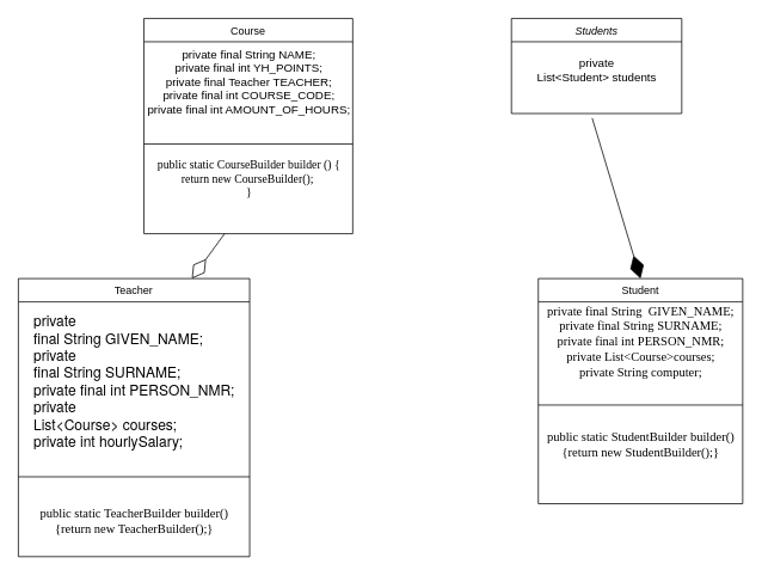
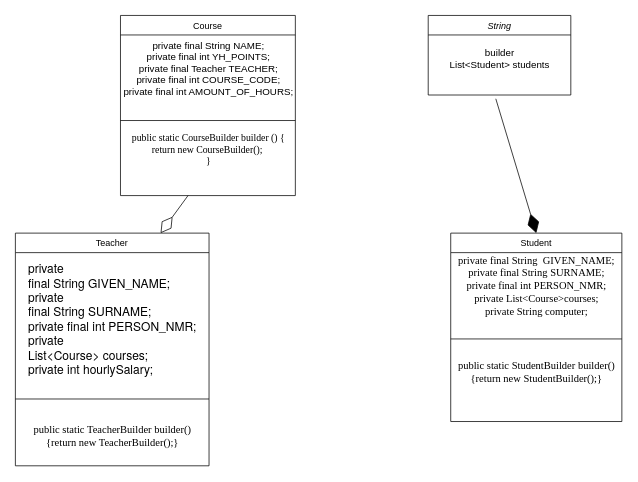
- <mxCell id="2" value="Students" style="swimlane;fontStyle=2;align=center;verticalAlign=top;childLayout=stackLayout;horizontal=1;startSize=26;horizontalStack=0;resizeParent=1;resizeLast=0;collapsible=1;marginBottom=0;rounded=0;shadow=0;strokeWidth=1;" parent="1" vertex="1"><mxGeometry x="570" y="20" width="190" height="106" as="geometry"><mxRectangle x="230" y="140" width="160" height="26" as="alternateBounds" /></mxGeometry></mxCell>
+ <mxCell id="2" value="String" style="swimlane;fontStyle=2;align=center;verticalAlign=top;childLayout=stackLayout;horizontal=1;startSize=26;horizontalStack=0;resizeParent=1;resizeLast=0;collapsible=1;marginBottom=0;rounded=0;shadow=0;strokeWidth=1;" parent="1" vertex="1"><mxGeometry x="570" y="20" width="190" height="106" as="geometry"><mxRectangle x="230" y="140" width="160" height="26" as="alternateBounds" /></mxGeometry></mxCell>
- <mxCell id="3" value="&lt;p style=&quot;margin-bottom: 0in&quot;&gt;&lt;font style=&quot;font-size: 13px&quot;&gt;private&lt;br/&gt;List&amp;lt;Student&amp;gt; students&lt;/font&gt;&lt;/p&gt;" style="text;html=1;resizable=0;autosize=1;align=center;verticalAlign=middle;points=[];fillColor=none;strokeColor=none;rounded=0;fontSize=13;" vertex="1" parent="2"><mxGeometry y="26" width="190" height="50" as="geometry" /></mxCell>
+ <mxCell id="3" value="&lt;p style=&quot;margin-bottom: 0in&quot;&gt;&lt;font style=&quot;font-size: 13px&quot;&gt;builder&lt;br/&gt;List&amp;lt;Student&amp;gt; students&lt;/font&gt;&lt;/p&gt;" style="text;html=1;resizable=0;autosize=1;align=center;verticalAlign=middle;points=[];fillColor=none;strokeColor=none;rounded=0;fontSize=13;" vertex="1" parent="2"><mxGeometry y="26" width="190" height="50" as="geometry" /></mxCell>
